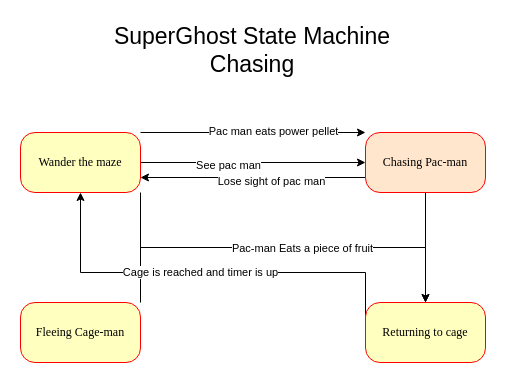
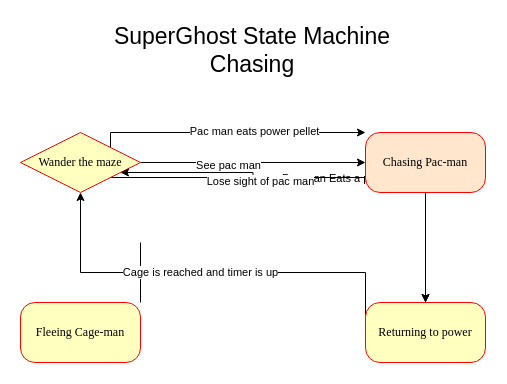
- <mxCell id="10" value="Wander the maze" style="rounded=1;whiteSpace=wrap;html=1;arcSize=24;fillColor=#ffffc0;strokeColor=#ff0000;shadow=0;comic=0;labelBackgroundColor=none;fontFamily=Verdana;fontSize=12;fontColor=#000000;align=center;" parent="1" vertex="1"><mxGeometry x="20" y="132" width="120" height="60" as="geometry" /></mxCell>
+ <mxCell id="10" value="Wander the maze" style="rhombus;whiteSpace=wrap;html=1;arcSize=24;fillColor=#ffffc0;strokeColor=#ff0000;shadow=0;comic=0;labelBackgroundColor=none;fontFamily=Verdana;fontSize=12;fontColor=#000000;align=center;" parent="1" vertex="1"><mxGeometry x="20" y="132" width="120" height="60" as="geometry" /></mxCell>
- <mxCell id="17" value="Returning to cage" style="rounded=1;whiteSpace=wrap;html=1;arcSize=24;fillColor=#ffffc0;strokeColor=#ff0000;shadow=0;comic=0;labelBackgroundColor=none;fontFamily=Verdana;fontSize=12;fontColor=#000000;align=center;" parent="1" vertex="1"><mxGeometry x="365" y="302" width="120" height="60" as="geometry" /></mxCell>
+ <mxCell id="17" value="Returning to power" style="rounded=1;whiteSpace=wrap;html=1;arcSize=24;fillColor=#ffffc0;strokeColor=#ff0000;shadow=0;comic=0;labelBackgroundColor=none;fontFamily=Verdana;fontSize=12;fontColor=#000000;align=center;" parent="1" vertex="1"><mxGeometry x="365" y="302" width="120" height="60" as="geometry" /></mxCell>
